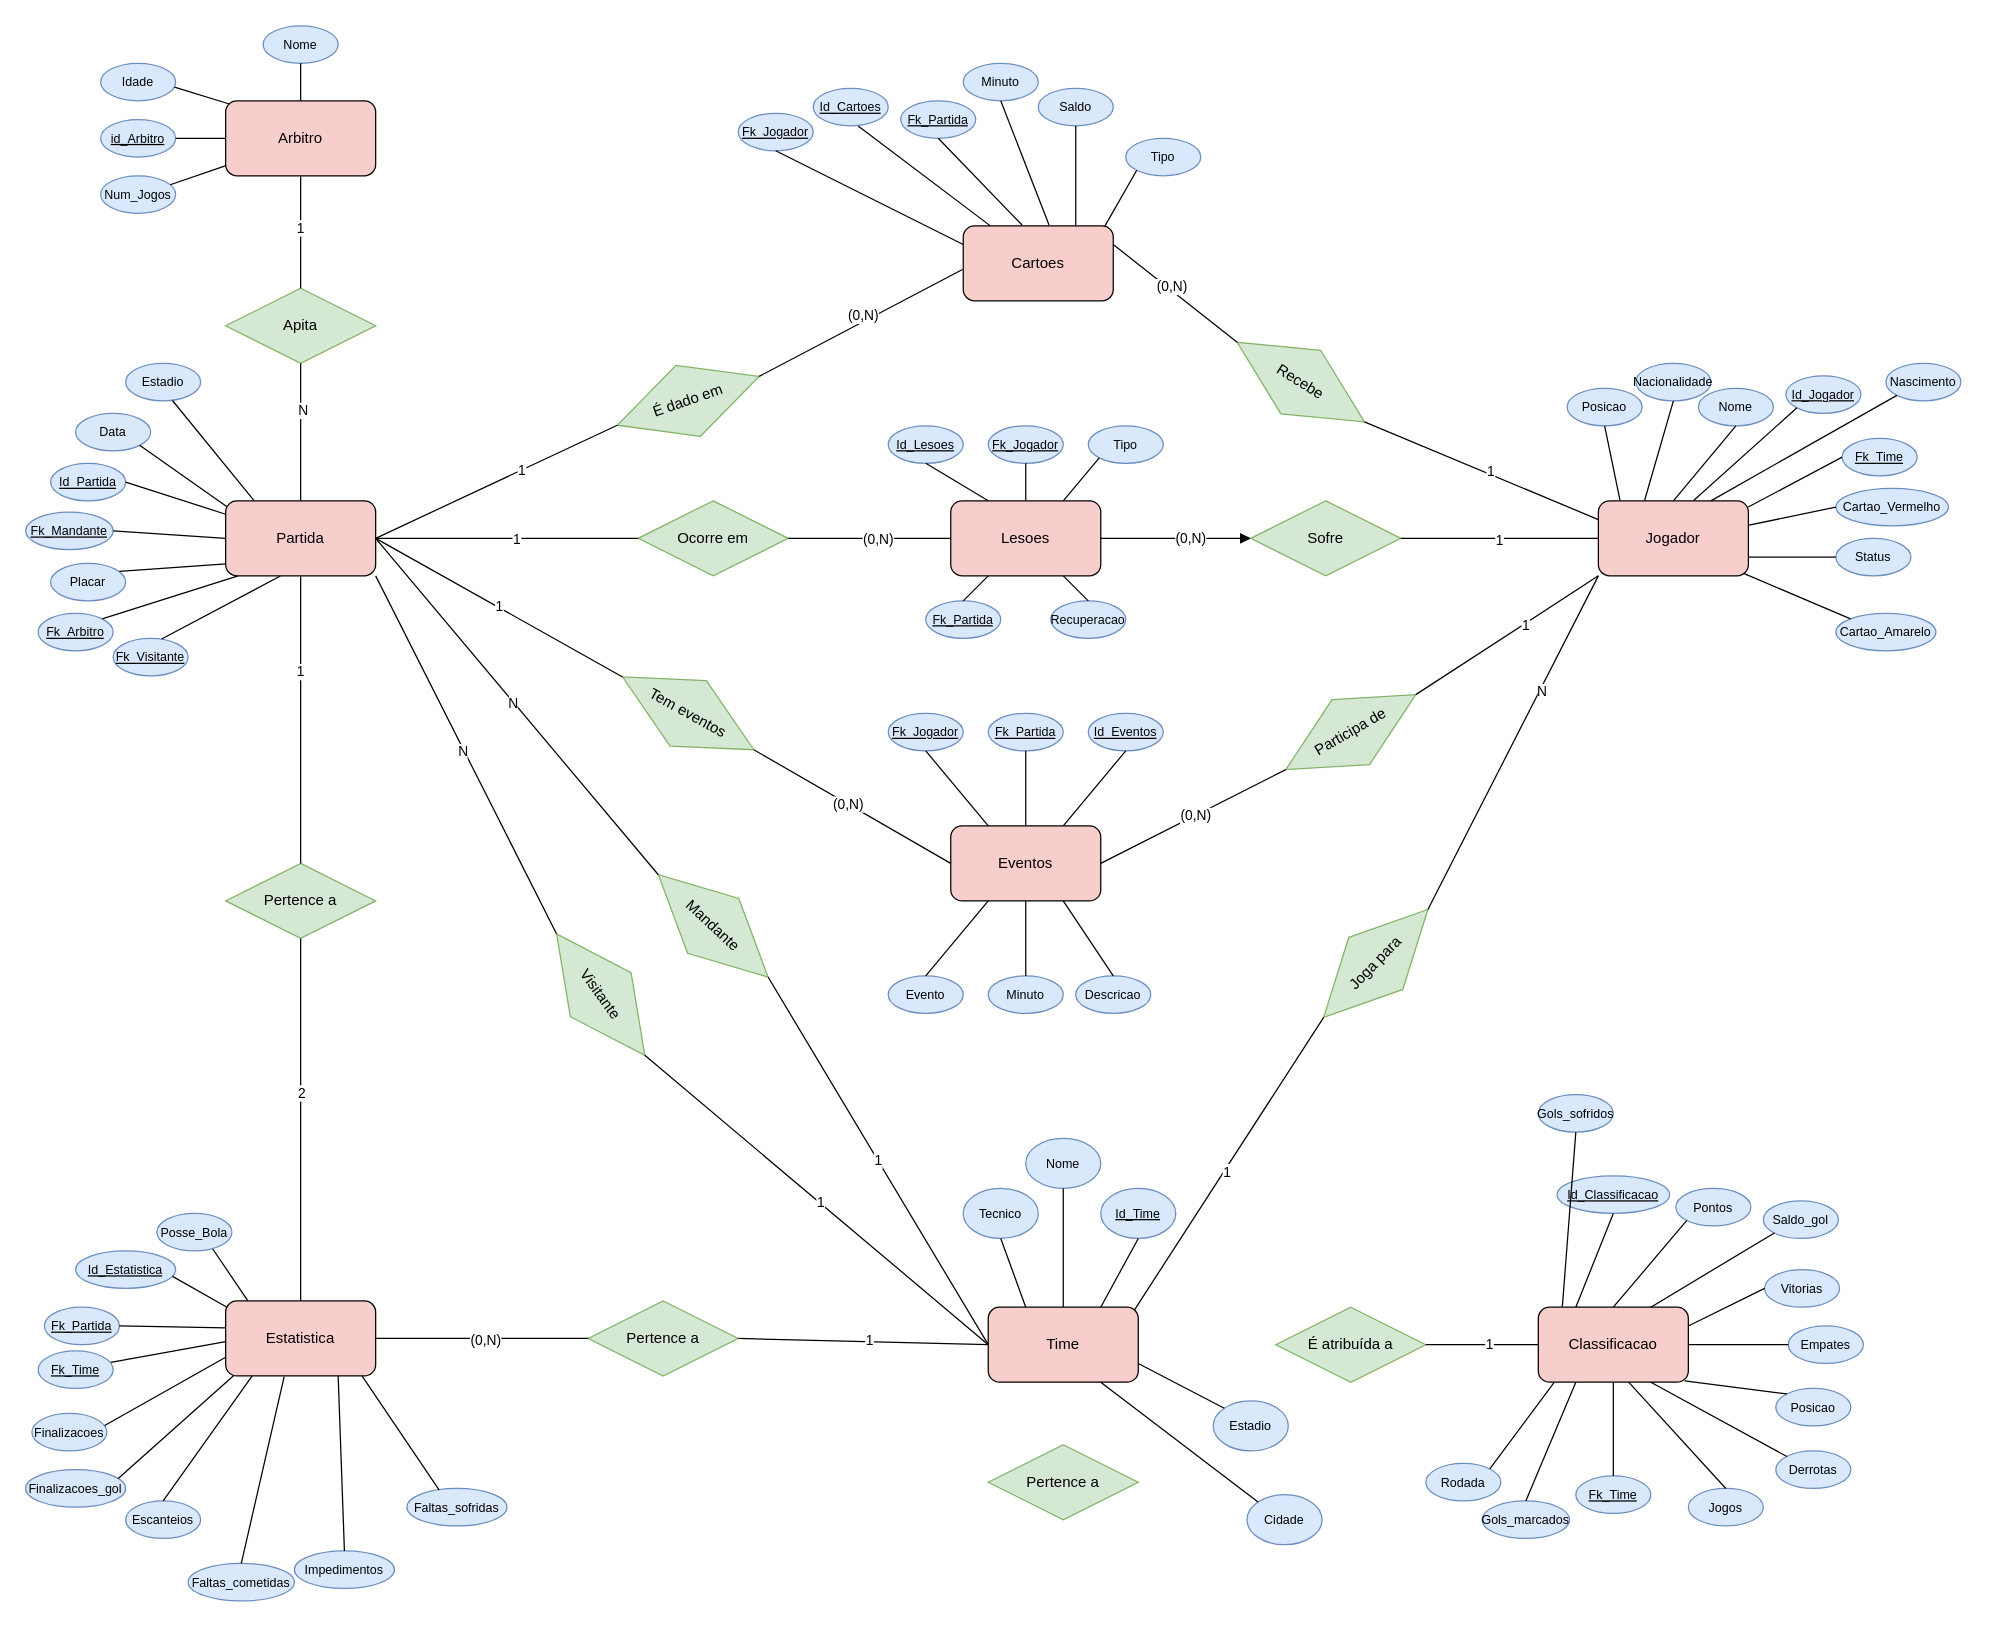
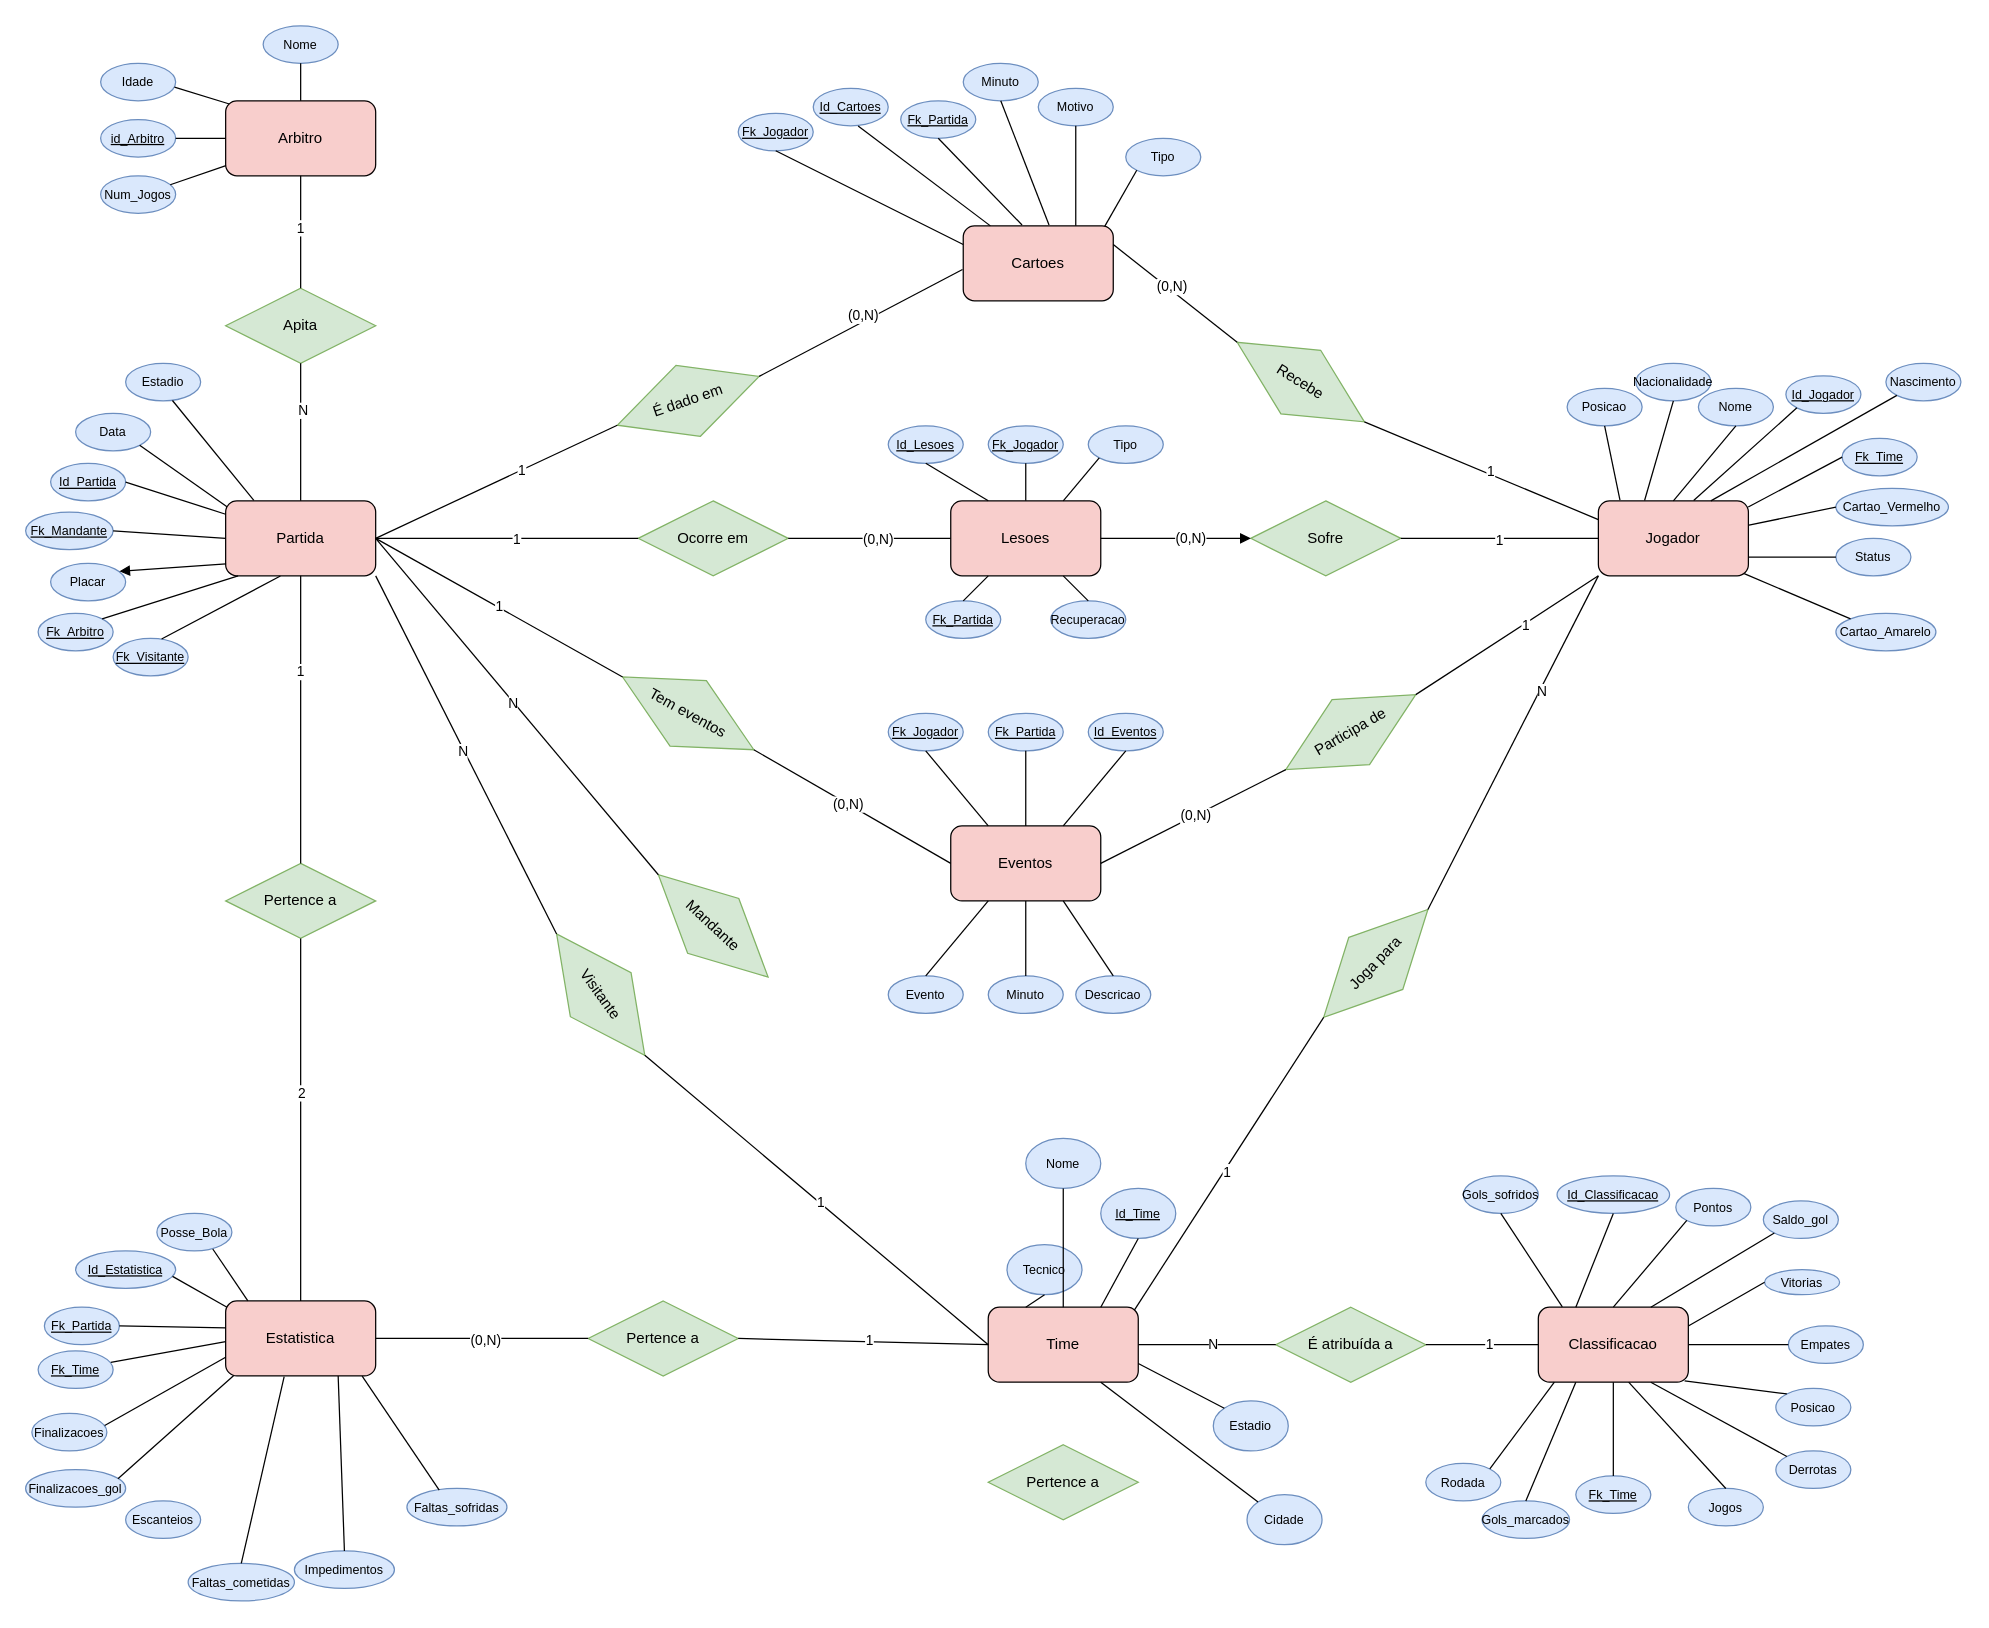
- <mxCell id="60" value="Saldo" style="ellipse;whiteSpace=wrap;html=1;align=center;fillColor=#dae8fc;strokeColor=#6c8ebf;fontSize=10;" parent="1" vertex="1"><mxGeometry x="830" y="70" width="60" height="30" as="geometry" /></mxCell>
+ <mxCell id="60" value="Motivo" style="ellipse;whiteSpace=wrap;html=1;align=center;fillColor=#dae8fc;strokeColor=#6c8ebf;fontSize=10;" parent="1" vertex="1"><mxGeometry x="830" y="70" width="60" height="30" as="geometry" /></mxCell>
- <mxCell id="108" value="" style="endArrow=none;html=1;rounded=0;entryX=0.916;entryY=0.213;entryDx=0;entryDy=0;exitX=0.003;exitY=0.84;exitDx=0;exitDy=0;exitPerimeter=0;entryPerimeter=0;" parent="1" source="2" target="102" edge="1"><mxGeometry relative="1" as="geometry"><mxPoint x="410" y="435" as="sourcePoint" /><mxPoint x="345" y="501" as="targetPoint" /></mxGeometry></mxCell>
+ <mxCell id="108" value="" style="endArrow=block;html=1;rounded=0;entryX=0.916;entryY=0.213;entryDx=0;entryDy=0;exitX=0.003;exitY=0.84;exitDx=0;exitDy=0;exitPerimeter=0;entryPerimeter=0;" parent="1" source="2" target="102" edge="1"><mxGeometry relative="1" as="geometry"><mxPoint x="410" y="435" as="sourcePoint" /><mxPoint x="345" y="501" as="targetPoint" /></mxGeometry></mxCell>
- <mxCell id="121" value="Gols_sofridos" style="ellipse;whiteSpace=wrap;html=1;align=center;fillColor=#dae8fc;strokeColor=#6c8ebf;fontSize=10;" parent="1" vertex="1"><mxGeometry x="1230" y="875" width="60" height="30" as="geometry" /></mxCell>
+ <mxCell id="121" value="Gols_sofridos" style="ellipse;whiteSpace=wrap;html=1;align=center;fillColor=#dae8fc;strokeColor=#6c8ebf;fontSize=10;" parent="1" vertex="1"><mxGeometry x="1170" y="940" width="60" height="30" as="geometry" /></mxCell>
- <mxCell id="165" value="1" style="endArrow=none;html=1;rounded=0;entryX=1;entryY=0.5;entryDx=0;entryDy=0;exitX=0;exitY=0.5;exitDx=0;exitDy=0;" parent="1" source="3" target="163" edge="1"><mxGeometry relative="1" as="geometry"><mxPoint x="310" y="440" as="sourcePoint" /><mxPoint x="518" y="751" as="targetPoint" /></mxGeometry></mxCell>
- <mxCell id="12" value="Tecnico" style="ellipse;whiteSpace=wrap;html=1;align=center;fillColor=#dae8fc;strokeColor=#6c8ebf;fontSize=10;" parent="1" vertex="1"><mxGeometry x="770" y="950" width="60" height="40" as="geometry" /></mxCell>
+ <mxCell id="12" value="Tecnico" style="ellipse;whiteSpace=wrap;html=1;align=center;fillColor=#dae8fc;strokeColor=#6c8ebf;fontSize=10;" parent="1" vertex="1"><mxGeometry x="805" y="995" width="60" height="40" as="geometry" /></mxCell>
- <mxCell id="117" value="Vitorias" style="ellipse;whiteSpace=wrap;html=1;align=center;fillColor=#dae8fc;strokeColor=#6c8ebf;fontSize=10;" parent="1" vertex="1"><mxGeometry x="1411" y="1015" width="60" height="30" as="geometry" /></mxCell>
+ <mxCell id="117" value="Vitorias" style="ellipse;whiteSpace=wrap;html=1;align=center;fillColor=#dae8fc;strokeColor=#6c8ebf;fontSize=10;" parent="1" vertex="1"><mxGeometry x="1411" y="1015" width="60" height="20" as="geometry" /></mxCell>
+ <mxCell id="167" value="" style="endArrow=none;html=1;rounded=0;exitX=0;exitY=0.5;exitDx=0;exitDy=0;entryX=1;entryY=0.5;entryDx=0;entryDy=0;" parent="1" source="166" target="3" edge="1"><mxGeometry relative="1" as="geometry"><mxPoint x="920" y="1000" as="sourcePoint" /><mxPoint x="890" y="1055" as="targetPoint" /></mxGeometry></mxCell>
+ <mxCell id="168" value="N" style="edgeLabel;html=1;align=center;verticalAlign=middle;resizable=0;points=[];" parent="167" vertex="1" connectable="0"><mxGeometry x="-0.073" y="-1" relative="1" as="geometry"><mxPoint as="offset" /></mxGeometry></mxCell>
- <mxCell id="82" value="" style="endArrow=none;html=1;rounded=0;entryX=0.176;entryY=1.002;entryDx=0;entryDy=0;exitX=0.5;exitY=0;exitDx=0;exitDy=0;entryPerimeter=0;" parent="1" source="73" target="8" edge="1"><mxGeometry relative="1" as="geometry"><mxPoint x="95" y="1346" as="sourcePoint" /><mxPoint x="206" y="1239" as="targetPoint" /></mxGeometry></mxCell>
